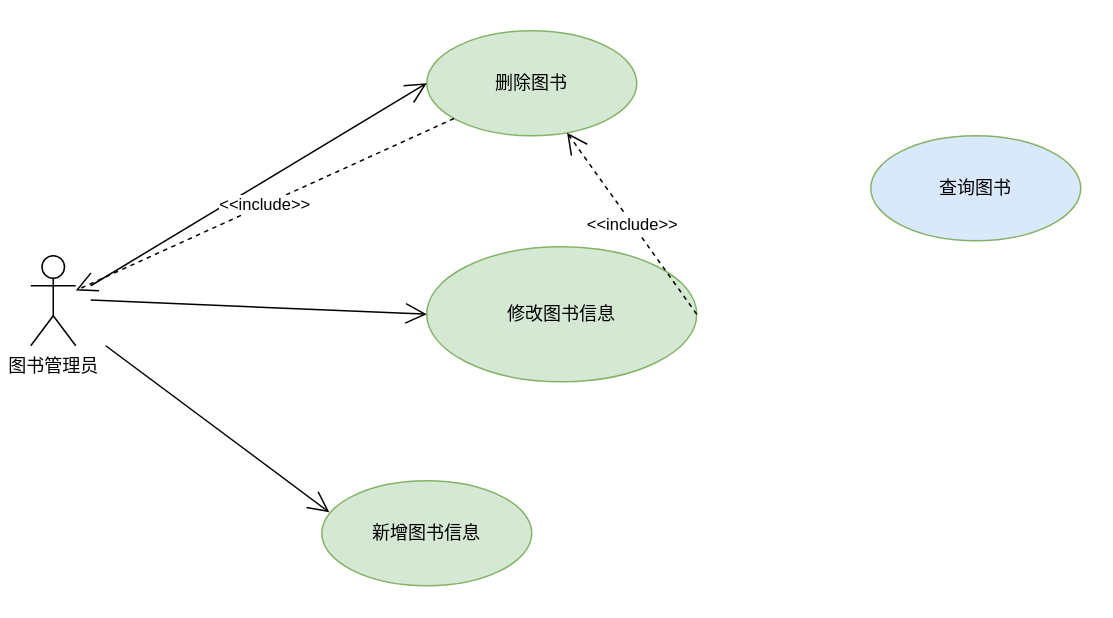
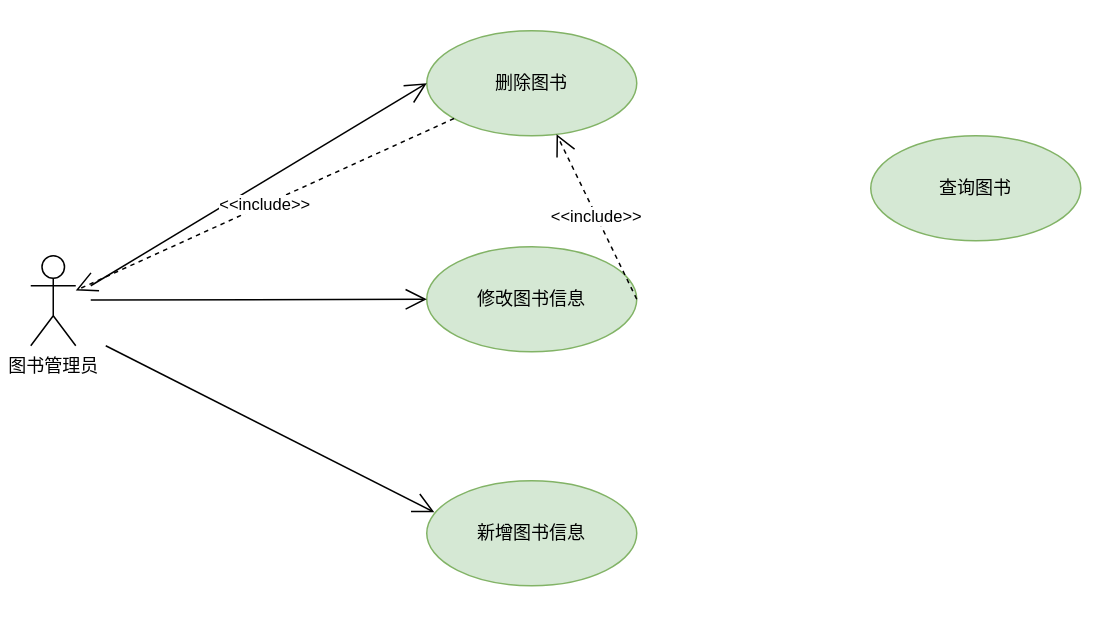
- <mxCell id="6" value="查询图书" style="ellipse;whiteSpace=wrap;html=1;fillColor=#dae8fc;strokeColor=#82b366;" vertex="1" parent="1"><mxGeometry x="580" y="90" width="140" height="70" as="geometry" /></mxCell>
+ <mxCell id="6" value="查询图书" style="ellipse;whiteSpace=wrap;html=1;fillColor=#d5e8d4;strokeColor=#82b366;" vertex="1" parent="1"><mxGeometry x="580" y="90" width="140" height="70" as="geometry" /></mxCell>
- <mxCell id="4" value="修改图书信息" style="ellipse;whiteSpace=wrap;html=1;fillColor=#d5e8d4;strokeColor=#82b366;" vertex="1" parent="1"><mxGeometry x="284" y="164" width="180" height="90" as="geometry" /></mxCell>
+ <mxCell id="4" value="修改图书信息" style="ellipse;whiteSpace=wrap;html=1;fillColor=#d5e8d4;strokeColor=#82b366;" vertex="1" parent="1"><mxGeometry x="284" y="164" width="140" height="70" as="geometry" /></mxCell>
- <mxCell id="5" value="新增图书信息" style="ellipse;whiteSpace=wrap;html=1;fillColor=#d5e8d4;strokeColor=#82b366;" vertex="1" parent="1"><mxGeometry x="214" y="320" width="140" height="70" as="geometry" /></mxCell>
+ <mxCell id="5" value="新增图书信息" style="ellipse;whiteSpace=wrap;html=1;fillColor=#d5e8d4;strokeColor=#82b366;" vertex="1" parent="1"><mxGeometry x="284" y="320" width="140" height="70" as="geometry" /></mxCell>
